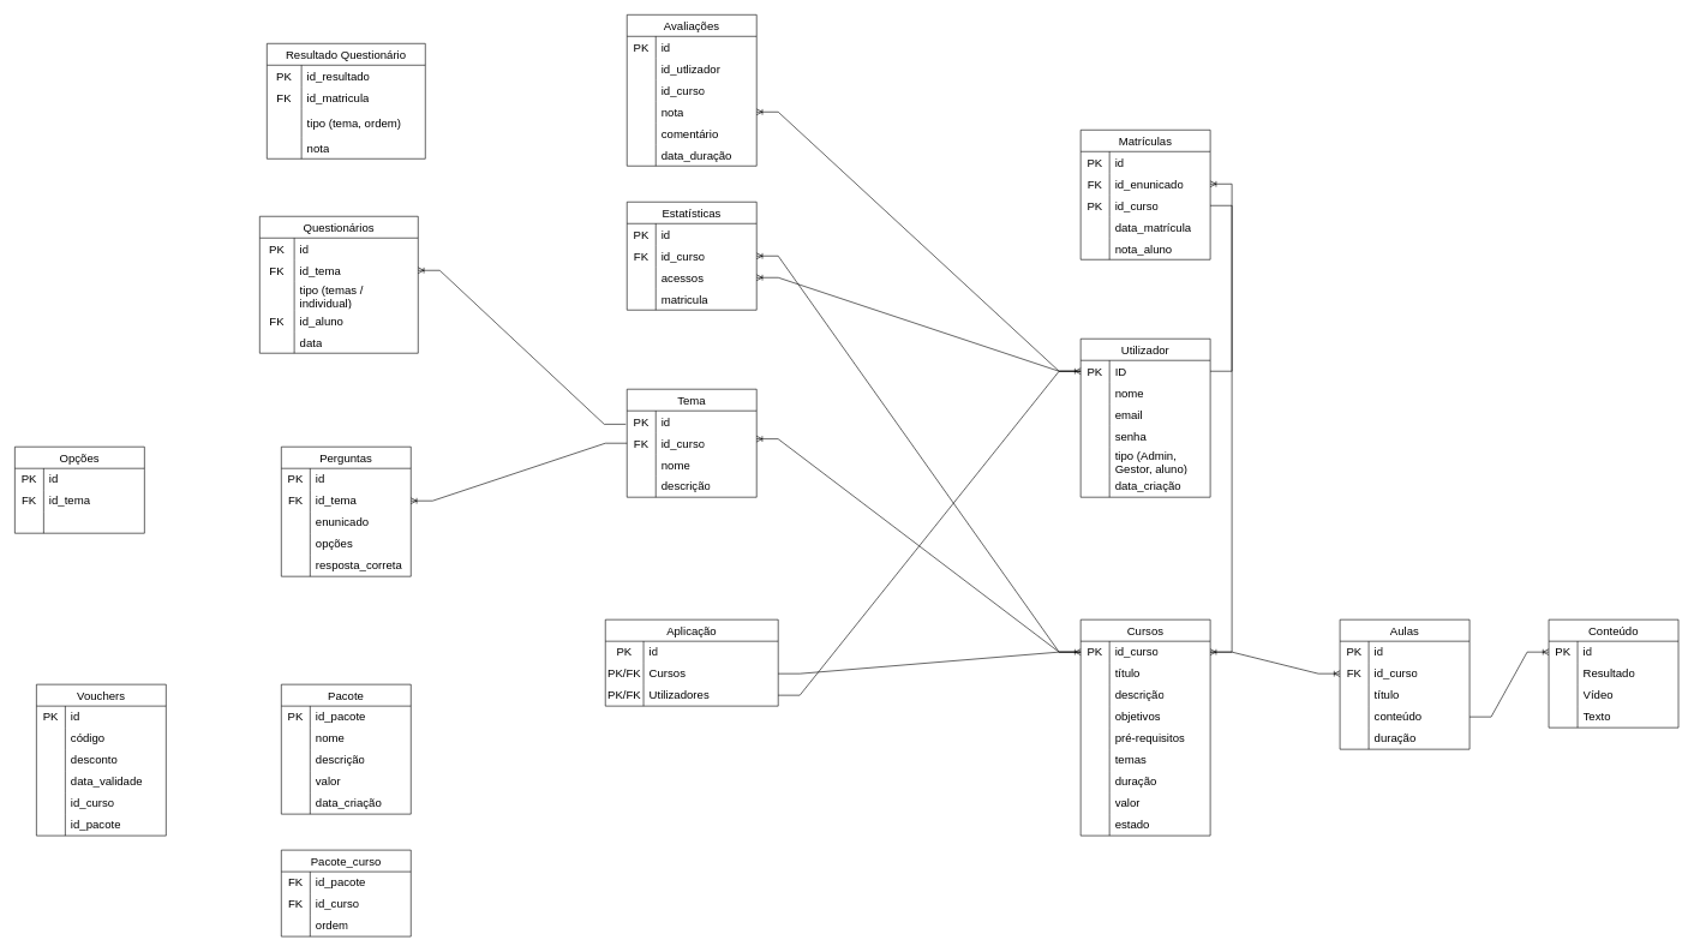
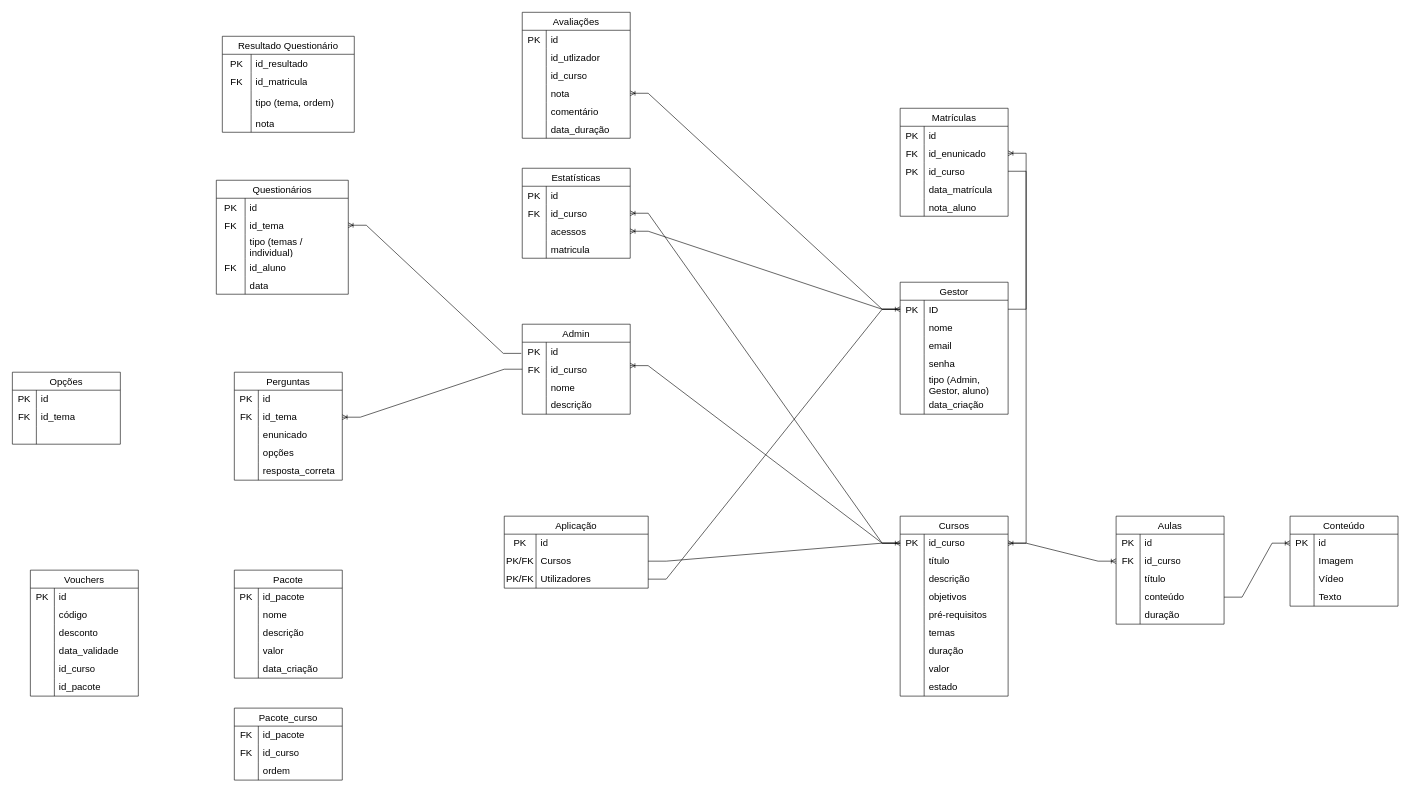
- <mxCell id="12" value="Utilizador" style="shape=table;startSize=30;container=1;collapsible=0;childLayout=tableLayout;fixedRows=1;rowLines=0;fontStyle=0;strokeColor=default;fontSize=16;" parent="1" vertex="1"><mxGeometry x="1500" y="470" width="180" height="220" as="geometry" /></mxCell>
+ <mxCell id="12" value="Gestor" style="shape=table;startSize=30;container=1;collapsible=0;childLayout=tableLayout;fixedRows=1;rowLines=0;fontStyle=0;strokeColor=default;fontSize=16;" parent="1" vertex="1"><mxGeometry x="1500" y="470" width="180" height="220" as="geometry" /></mxCell>
- <mxCell id="75" value="Tema" style="shape=table;startSize=30;container=1;collapsible=0;childLayout=tableLayout;fixedRows=1;rowLines=0;fontStyle=0;strokeColor=default;fontSize=16;" parent="1" vertex="1"><mxGeometry x="870" y="540" width="180" height="150" as="geometry" /></mxCell>
+ <mxCell id="75" value="Admin" style="shape=table;startSize=30;container=1;collapsible=0;childLayout=tableLayout;fixedRows=1;rowLines=0;fontStyle=0;strokeColor=default;fontSize=16;" parent="1" vertex="1"><mxGeometry x="870" y="540" width="180" height="150" as="geometry" /></mxCell>
- <mxCell id="219" value="Resultado" style="shape=partialRectangle;html=1;whiteSpace=wrap;connectable=0;fillColor=none;top=0;left=0;bottom=0;right=0;align=left;spacingLeft=6;overflow=hidden;strokeColor=inherit;fontSize=16;" parent="217" vertex="1"><mxGeometry x="40" width="140" height="30" as="geometry"><mxRectangle width="140" height="30" as="alternateBounds" /></mxGeometry></mxCell>
+ <mxCell id="219" value="Imagem" style="shape=partialRectangle;html=1;whiteSpace=wrap;connectable=0;fillColor=none;top=0;left=0;bottom=0;right=0;align=left;spacingLeft=6;overflow=hidden;strokeColor=inherit;fontSize=16;" parent="217" vertex="1"><mxGeometry x="40" width="140" height="30" as="geometry"><mxRectangle width="140" height="30" as="alternateBounds" /></mxGeometry></mxCell>
